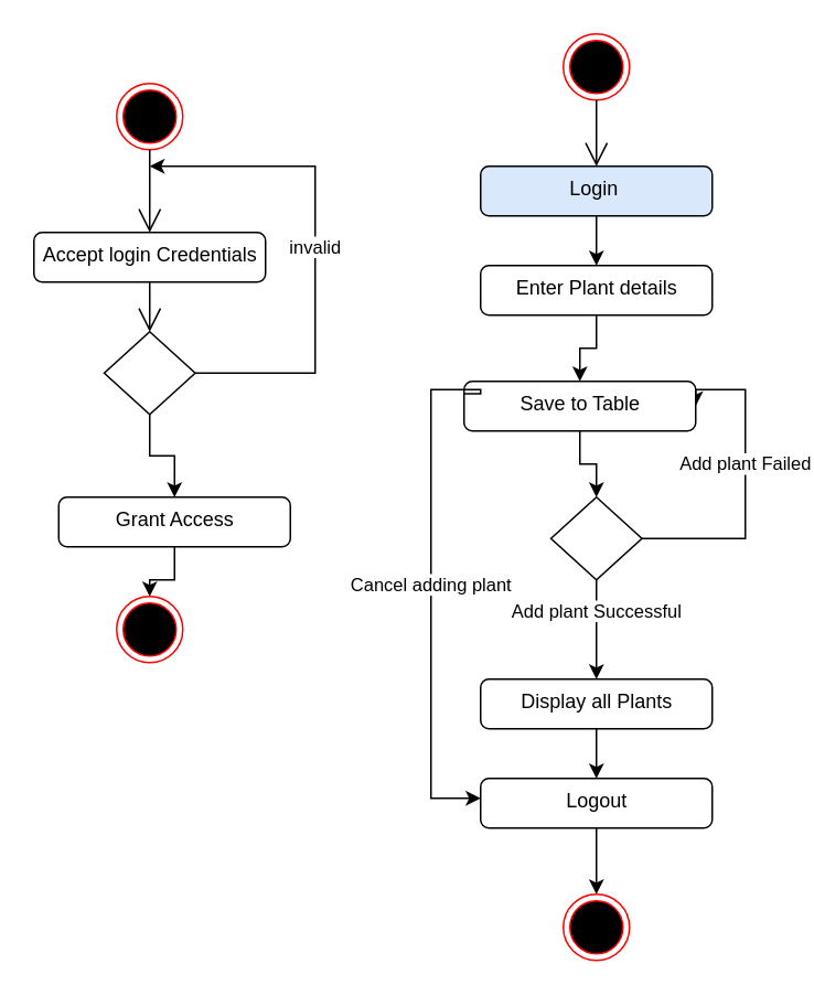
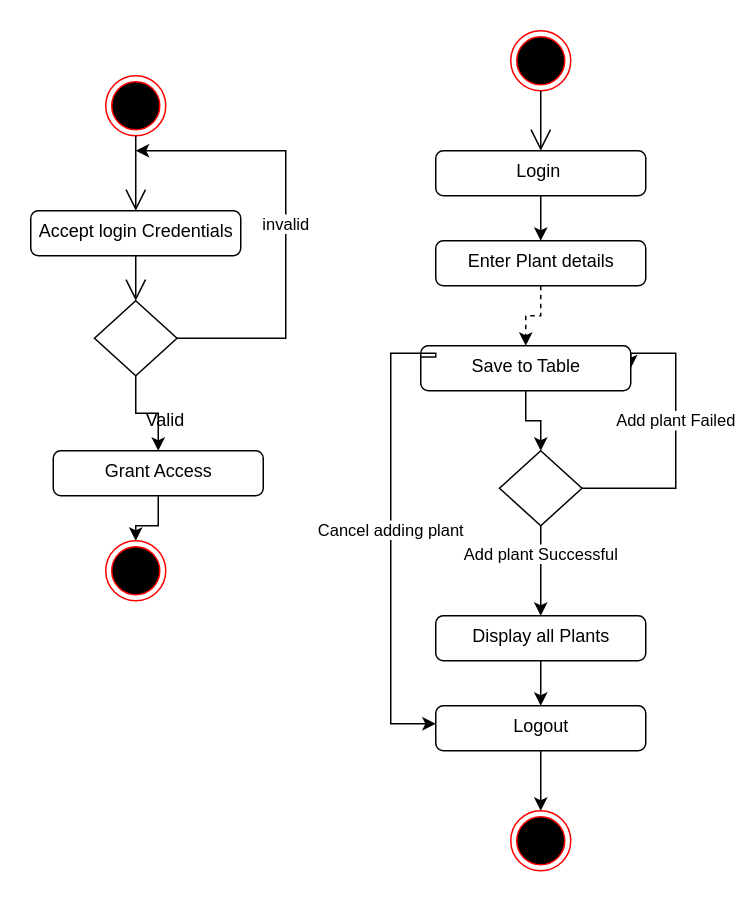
- <mxCell id="16" value="Login&amp;nbsp;" style="html=1;align=center;verticalAlign=top;rounded=1;absoluteArcSize=1;arcSize=10;dashed=0;fillColor=#dae8fc;" vertex="1" parent="1"><mxGeometry x="290" y="100" width="140" height="30" as="geometry" /></mxCell>
+ <mxCell id="16" value="Login&amp;nbsp;" style="html=1;align=center;verticalAlign=top;rounded=1;absoluteArcSize=1;arcSize=10;dashed=0;" vertex="1" parent="1"><mxGeometry x="290" y="100" width="140" height="30" as="geometry" /></mxCell>
- <mxCell id="15" style="edgeStyle=orthogonalEdgeStyle;rounded=0;orthogonalLoop=1;jettySize=auto;html=1;exitX=0.5;exitY=1;exitDx=0;exitDy=0;" edge="1" parent="1" source="29" target="26"><mxGeometry relative="1" as="geometry"><mxPoint x="360" y="180.01" as="sourcePoint" /></mxGeometry></mxCell>
+ <mxCell id="15" style="edgeStyle=orthogonalEdgeStyle;rounded=0;orthogonalLoop=1;jettySize=auto;html=1;exitX=0.5;exitY=1;exitDx=0;exitDy=0;dashed=1;" edge="1" parent="1" source="29" target="26"><mxGeometry relative="1" as="geometry"><mxPoint x="360" y="180.01" as="sourcePoint" /></mxGeometry></mxCell>
+ <mxCell id="9" value="Valid" style="text;html=1;strokeColor=none;fillColor=none;align=center;verticalAlign=middle;whiteSpace=wrap;rounded=0;" vertex="1" parent="1"><mxGeometry x="90" y="270" width="40" height="20" as="geometry" /></mxCell>
